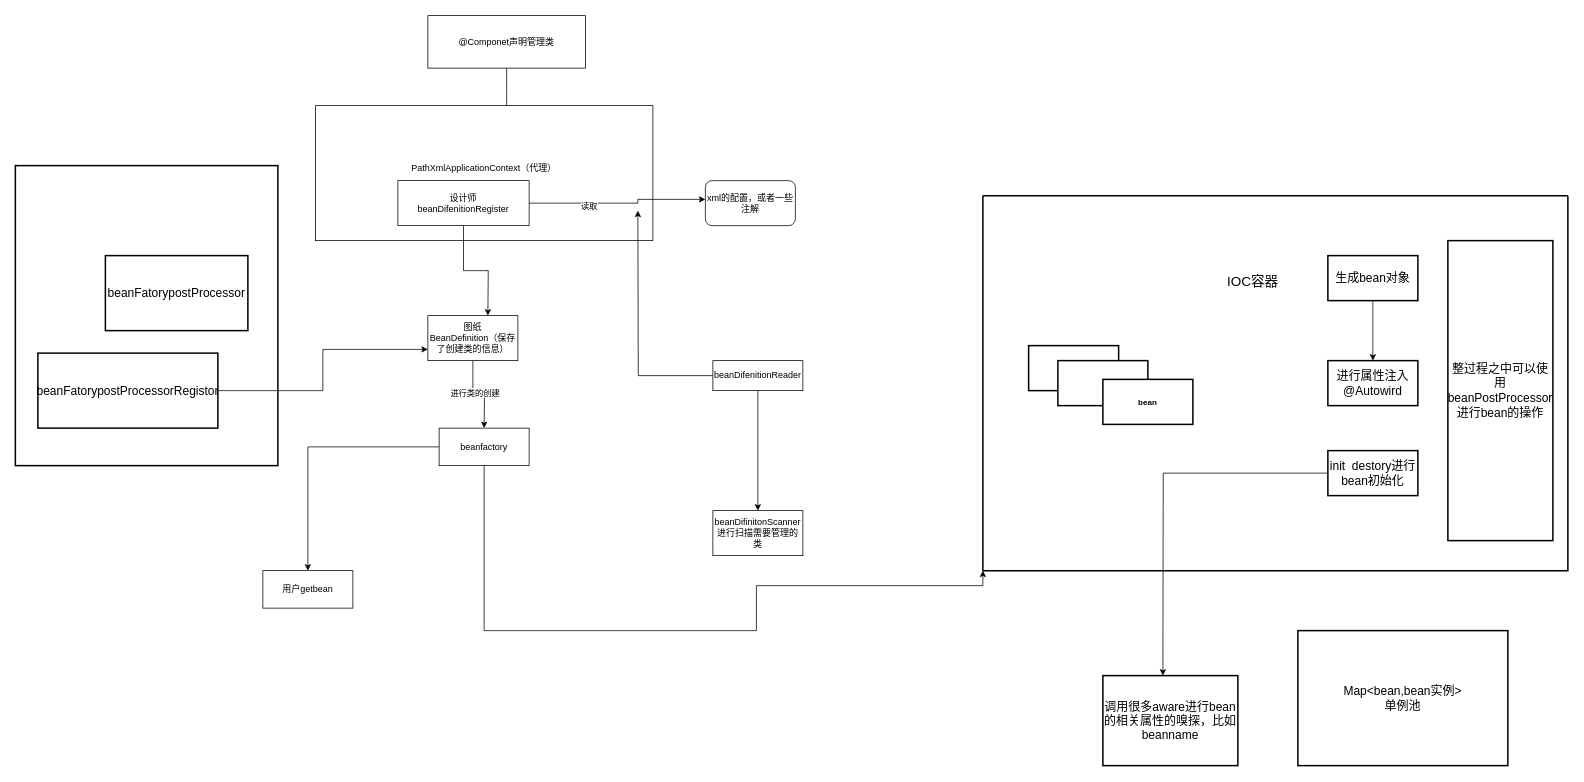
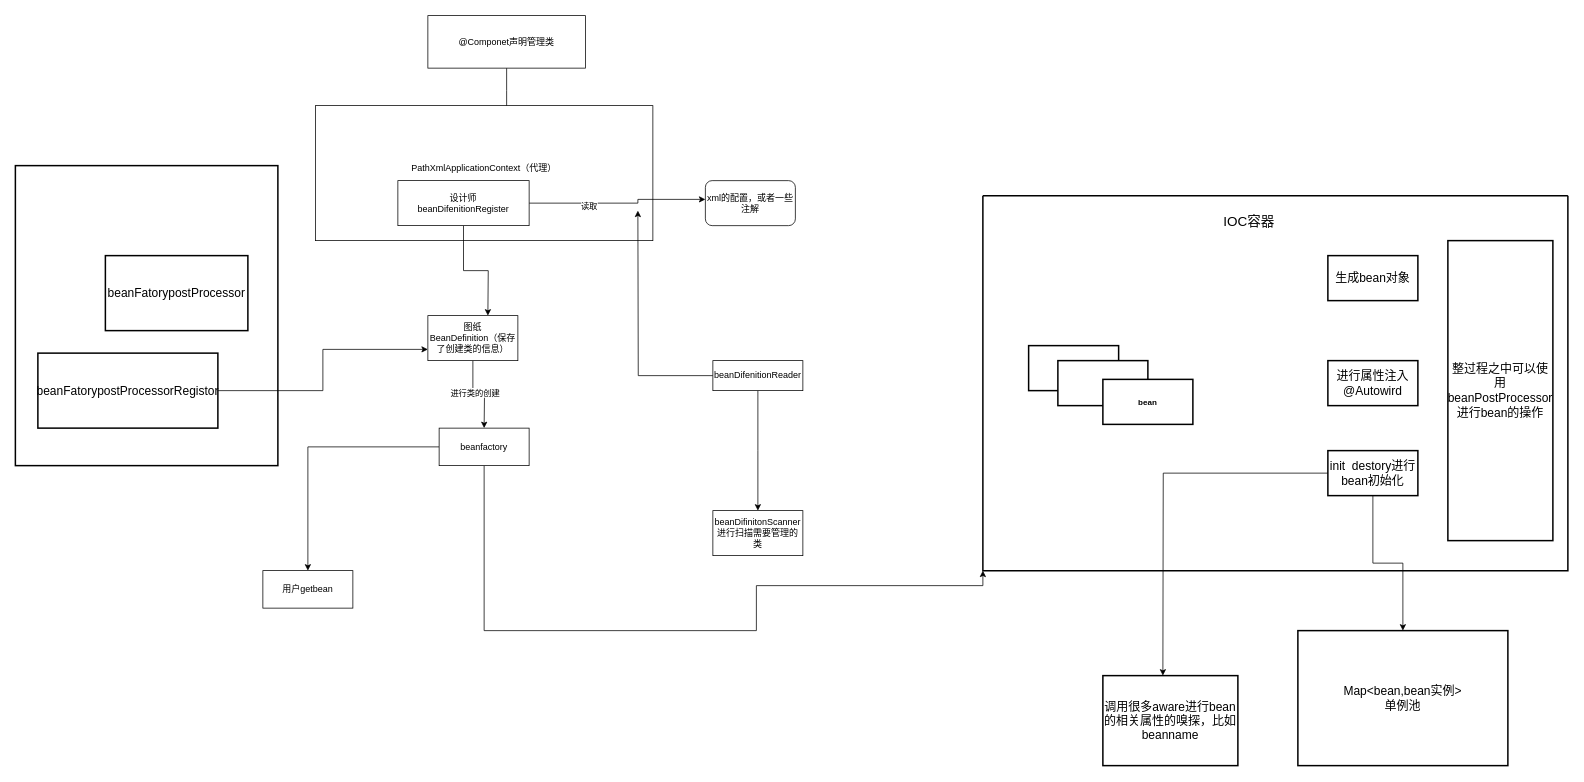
- <mxCell id="22" value="IOC容器" style="text;html=1;strokeColor=none;fillColor=none;align=center;verticalAlign=middle;whiteSpace=wrap;rounded=0;fontSize=18;" vertex="1" parent="21"><mxGeometry x="305" y="100" width="110" height="30" as="geometry" /></mxCell>
+ <mxCell id="22" value="IOC容器" style="text;html=1;strokeColor=none;fillColor=none;align=center;verticalAlign=middle;whiteSpace=wrap;rounded=0;fontSize=18;" vertex="1" parent="21"><mxGeometry x="300" y="20" width="110" height="30" as="geometry" /></mxCell>
- <mxCell id="23" style="edgeStyle=orthogonalEdgeStyle;rounded=0;orthogonalLoop=1;jettySize=auto;html=1;fontFamily=Helvetica;fontSize=16;fontColor=default;" edge="1" parent="21" source="24" target="25"><mxGeometry relative="1" as="geometry" /></mxCell>
+ <mxCell id="32" style="edgeStyle=orthogonalEdgeStyle;rounded=0;orthogonalLoop=1;jettySize=auto;html=1;fontFamily=Helvetica;fontSize=16;fontColor=default;" edge="1" parent="1" source="26" target="31"><mxGeometry relative="1" as="geometry" /></mxCell>
